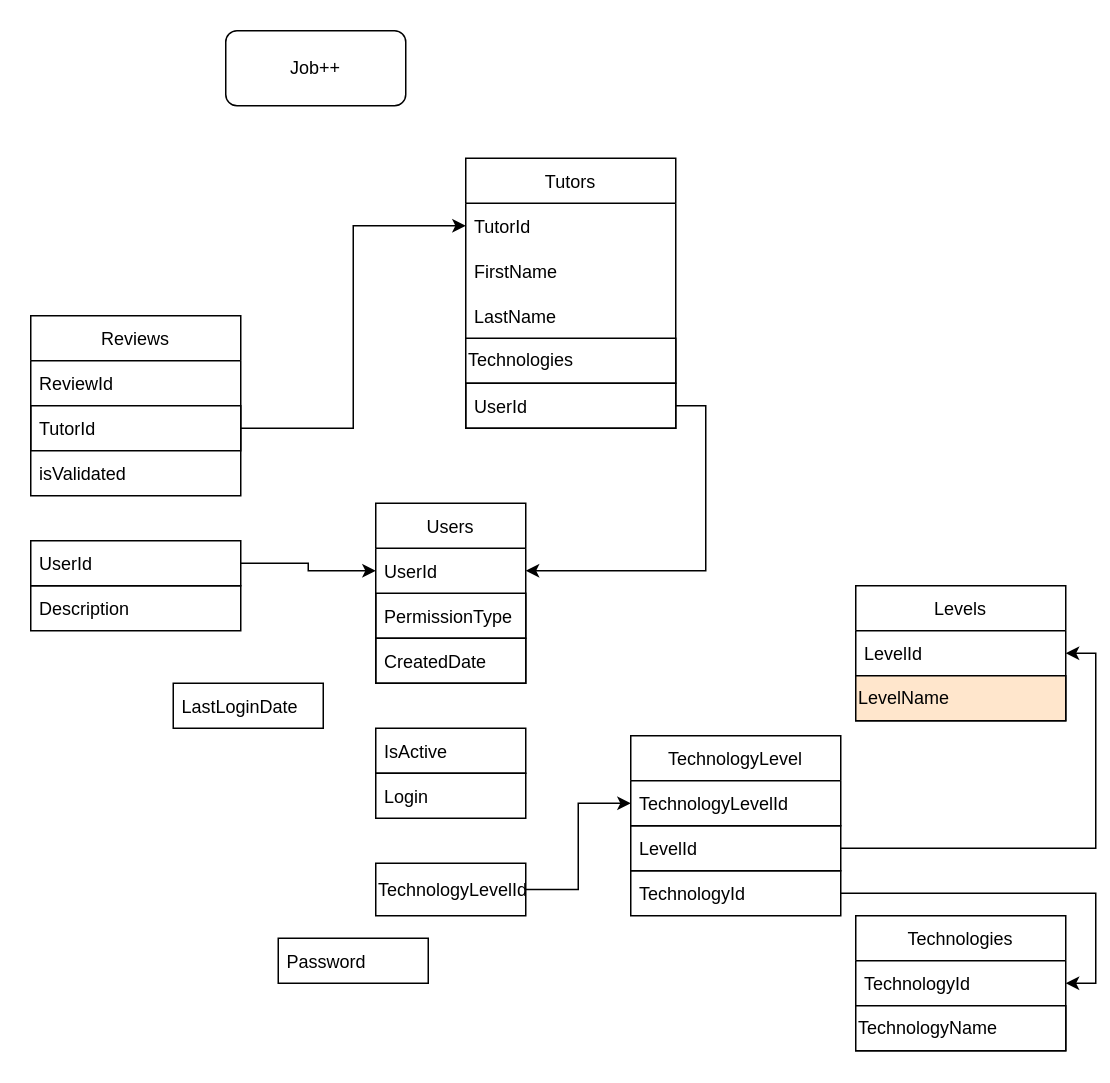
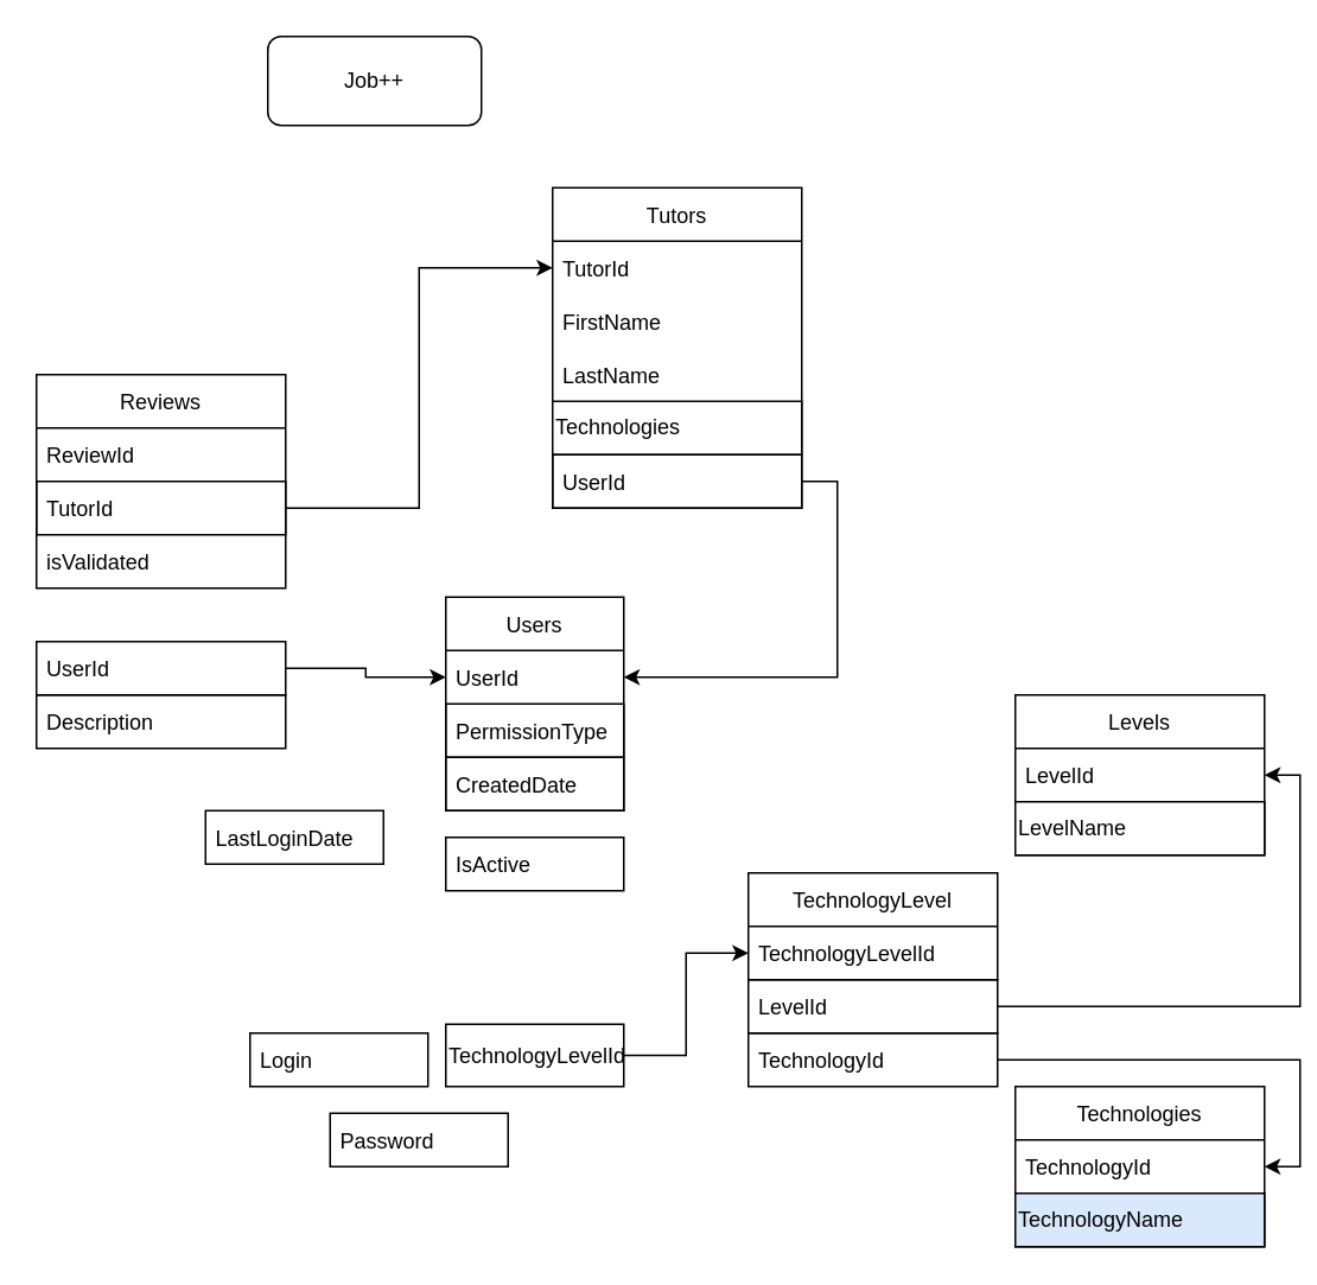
- <mxCell id="33" value="LevelName" style="rounded=0;whiteSpace=wrap;html=1;align=left;fillColor=#ffe6cc;" vertex="1" parent="31"><mxGeometry y="60" width="140" height="30" as="geometry" /></mxCell>
+ <mxCell id="33" value="LevelName" style="rounded=0;whiteSpace=wrap;html=1;align=left;" vertex="1" parent="31"><mxGeometry y="60" width="140" height="30" as="geometry" /></mxCell>
- <mxCell id="17" value="IsActive" style="text;strokeColor=default;fillColor=none;align=left;verticalAlign=middle;spacingLeft=4;spacingRight=4;overflow=hidden;points=[[0,0.5],[1,0.5]];portConstraint=eastwest;rotatable=0;" parent="1" vertex="1"><mxGeometry x="250" y="485" width="100" height="30" as="geometry" /></mxCell>
+ <mxCell id="17" value="IsActive" style="text;strokeColor=default;fillColor=none;align=left;verticalAlign=middle;spacingLeft=4;spacingRight=4;overflow=hidden;points=[[0,0.5],[1,0.5]];portConstraint=eastwest;rotatable=0;" parent="1" vertex="1"><mxGeometry x="250" y="470" width="100" height="30" as="geometry" /></mxCell>
- <mxCell id="23" value="Login" style="text;strokeColor=default;fillColor=none;align=left;verticalAlign=middle;spacingLeft=4;spacingRight=4;overflow=hidden;points=[[0,0.5],[1,0.5]];portConstraint=eastwest;rotatable=0;" parent="1" vertex="1"><mxGeometry x="250" y="515" width="100" height="30" as="geometry" /></mxCell>
+ <mxCell id="23" value="Login" style="text;strokeColor=default;fillColor=none;align=left;verticalAlign=middle;spacingLeft=4;spacingRight=4;overflow=hidden;points=[[0,0.5],[1,0.5]];portConstraint=eastwest;rotatable=0;" parent="1" vertex="1"><mxGeometry x="140" y="580" width="100" height="30" as="geometry" /></mxCell>
- <mxCell id="30" value="TechnologyName" style="rounded=0;whiteSpace=wrap;html=1;align=left;" vertex="1" parent="28"><mxGeometry y="60" width="140" height="30" as="geometry" /></mxCell>
+ <mxCell id="30" value="TechnologyName" style="rounded=0;whiteSpace=wrap;html=1;align=left;fillColor=#dae8fc;" vertex="1" parent="28"><mxGeometry y="60" width="140" height="30" as="geometry" /></mxCell>
